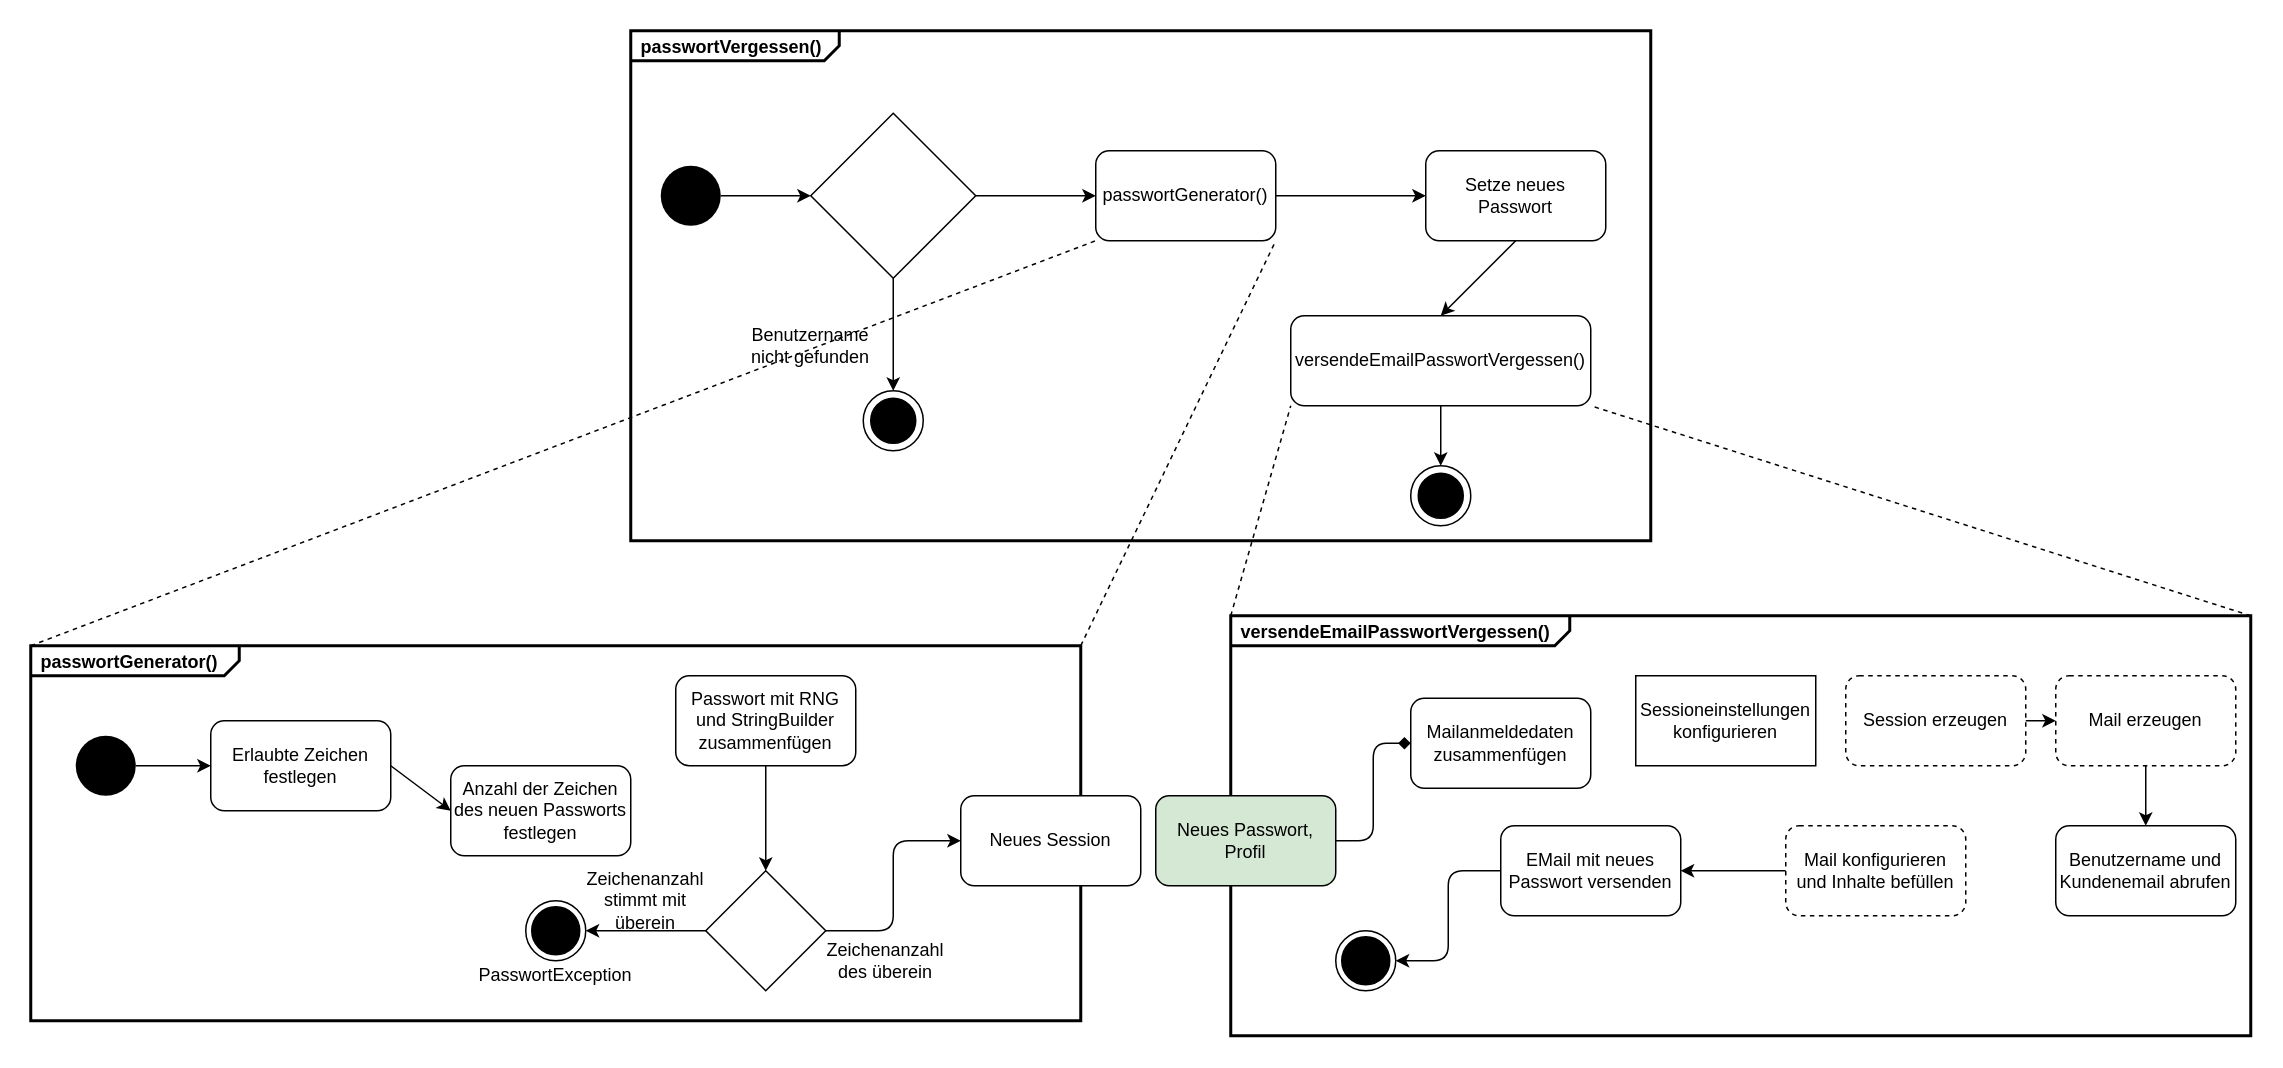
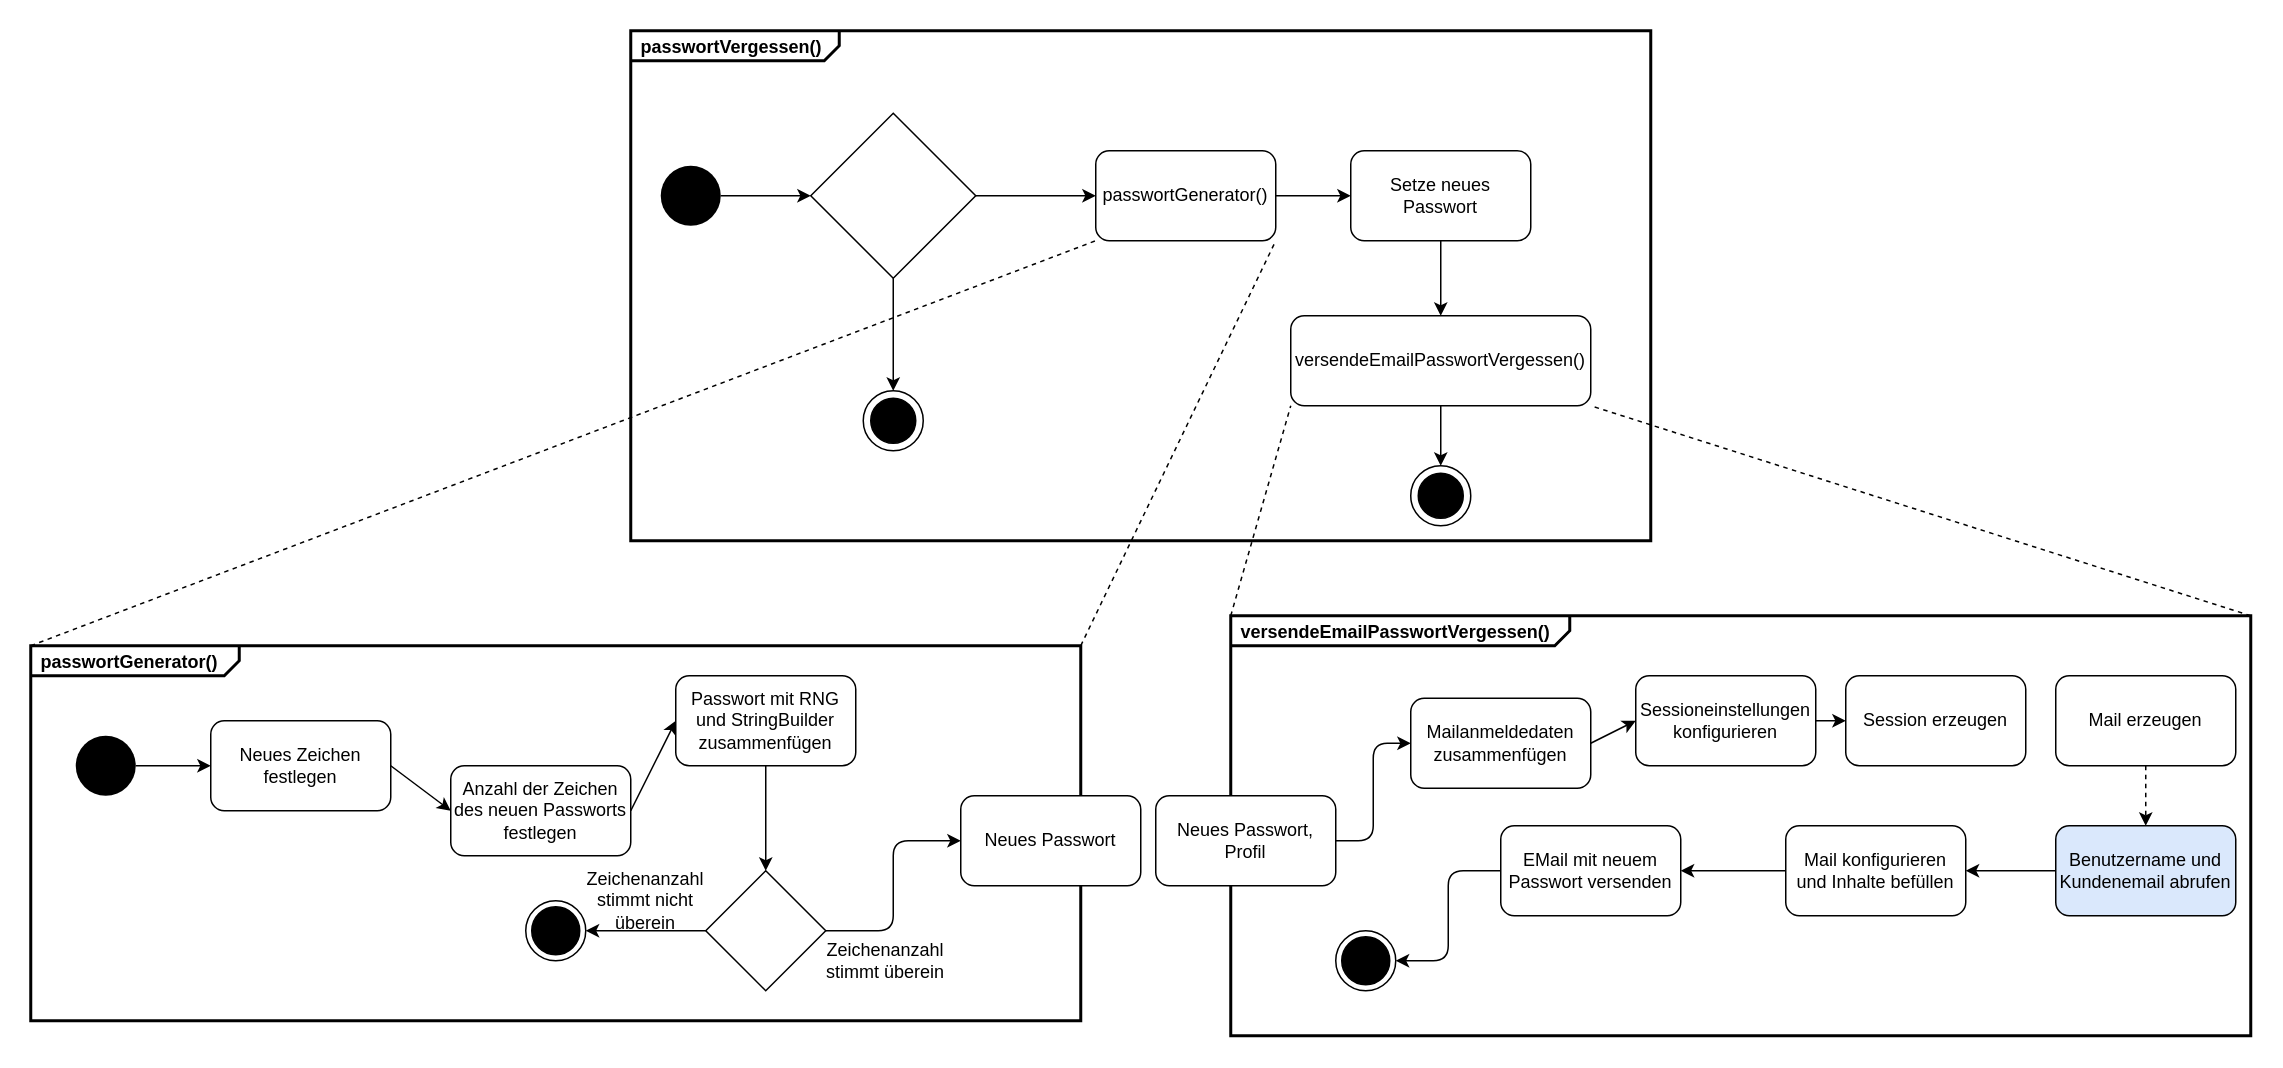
- <mxCell id="10" value="Setze neues Passwort" style="rounded=1;whiteSpace=wrap;html=1;" vertex="1" parent="1"><mxGeometry x="950" y="100" width="120" height="60" as="geometry" /></mxCell>
+ <mxCell id="10" value="Setze neues Passwort" style="rounded=1;whiteSpace=wrap;html=1;" vertex="1" parent="1"><mxGeometry x="900" y="100" width="120" height="60" as="geometry" /></mxCell>
- <mxCell id="7" value="Benutzername nicht gefunden" style="text;html=1;strokeColor=none;fillColor=none;align=center;verticalAlign=middle;whiteSpace=wrap;rounded=0;" vertex="1" parent="1"><mxGeometry x="490" y="220" width="100" height="20" as="geometry" /></mxCell>
- <mxCell id="42" value="Sessioneinstellungen konfigurieren" style="whiteSpace=wrap;html=1;rounded=0;" vertex="1" parent="1"><mxGeometry x="1090" y="450" width="120" height="60" as="geometry" /></mxCell>
+ <mxCell id="42" value="Sessioneinstellungen konfigurieren" style="rounded=1;whiteSpace=wrap;html=1;" vertex="1" parent="1"><mxGeometry x="1090" y="450" width="120" height="60" as="geometry" /></mxCell>
+ <mxCell id="49" value="" style="endArrow=classic;html=1;exitX=1;exitY=0.5;exitDx=0;exitDy=0;entryX=0;entryY=0.5;entryDx=0;entryDy=0;" edge="1" parent="1" source="42" target="45"><mxGeometry width="50" height="50" relative="1" as="geometry"><mxPoint x="1070" y="490" as="sourcePoint" /><mxPoint x="1100" y="490" as="targetPoint" /></mxGeometry></mxCell>
- <mxCell id="45" value="Session erzeugen" style="rounded=1;whiteSpace=wrap;html=1;dashed=1;" vertex="1" parent="1"><mxGeometry x="1230" y="450" width="120" height="60" as="geometry" /></mxCell>
+ <mxCell id="45" value="Session erzeugen" style="rounded=1;whiteSpace=wrap;html=1;" vertex="1" parent="1"><mxGeometry x="1230" y="450" width="120" height="60" as="geometry" /></mxCell>
- <mxCell id="50" value="" style="endArrow=classic;html=1;exitX=1;exitY=0.5;exitDx=0;exitDy=0;entryX=0;entryY=0.5;entryDx=0;entryDy=0;" edge="1" parent="1" source="45" target="43"><mxGeometry width="50" height="50" relative="1" as="geometry"><mxPoint x="1080" y="500" as="sourcePoint" /><mxPoint x="1110" y="500" as="targetPoint" /></mxGeometry></mxCell>
- <mxCell id="43" value="Mail erzeugen" style="rounded=1;whiteSpace=wrap;html=1;dashed=1;" vertex="1" parent="1"><mxGeometry x="1370" y="450" width="120" height="60" as="geometry" /></mxCell>
+ <mxCell id="43" value="Mail erzeugen" style="rounded=1;whiteSpace=wrap;html=1;" vertex="1" parent="1"><mxGeometry x="1370" y="450" width="120" height="60" as="geometry" /></mxCell>
+ <mxCell id="48" value="" style="endArrow=classic;html=1;exitX=1;exitY=0.5;exitDx=0;exitDy=0;entryX=0;entryY=0.5;entryDx=0;entryDy=0;" edge="1" parent="1" source="39" target="42"><mxGeometry width="50" height="50" relative="1" as="geometry"><mxPoint x="1070" y="560" as="sourcePoint" /><mxPoint x="1120" y="510" as="targetPoint" /></mxGeometry></mxCell>
- <mxCell id="41" value="" style="endArrow=diamond;html=1;entryX=0;entryY=0.5;entryDx=0;entryDy=0;exitX=1;exitY=0.5;exitDx=0;exitDy=0;edgeStyle=orthogonalEdgeStyle;" edge="1" parent="1" source="40" target="39"><mxGeometry width="50" height="50" relative="1" as="geometry"><mxPoint x="880" y="590" as="sourcePoint" /><mxPoint x="970" y="530" as="targetPoint" /></mxGeometry></mxCell>
+ <mxCell id="41" value="" style="endArrow=classic;html=1;entryX=0;entryY=0.5;entryDx=0;entryDy=0;exitX=1;exitY=0.5;exitDx=0;exitDy=0;edgeStyle=orthogonalEdgeStyle;" edge="1" parent="1" source="40" target="39"><mxGeometry width="50" height="50" relative="1" as="geometry"><mxPoint x="880" y="590" as="sourcePoint" /><mxPoint x="970" y="530" as="targetPoint" /></mxGeometry></mxCell>
- <mxCell id="24" value="Erlaubte Zeichen festlegen" style="rounded=1;whiteSpace=wrap;html=1;" vertex="1" parent="1"><mxGeometry x="140" y="480" width="120" height="60" as="geometry" /></mxCell>
+ <mxCell id="24" value="Neues Zeichen festlegen" style="rounded=1;whiteSpace=wrap;html=1;" vertex="1" parent="1"><mxGeometry x="140" y="480" width="120" height="60" as="geometry" /></mxCell>
+ <mxCell id="33" value="" style="endArrow=classic;html=1;exitX=1;exitY=0.5;exitDx=0;exitDy=0;entryX=0;entryY=0.5;entryDx=0;entryDy=0;" edge="1" parent="1" source="25" target="26"><mxGeometry width="50" height="50" relative="1" as="geometry"><mxPoint x="210" y="640" as="sourcePoint" /><mxPoint x="260" y="590" as="targetPoint" /></mxGeometry></mxCell>
- <mxCell id="51" value="" style="endArrow=classic;html=1;exitX=0.5;exitY=1;exitDx=0;exitDy=0;entryX=0.5;entryY=0;entryDx=0;entryDy=0;" edge="1" parent="1" source="43" target="47"><mxGeometry width="50" height="50" relative="1" as="geometry"><mxPoint x="1360" y="490" as="sourcePoint" /><mxPoint x="1380" y="490" as="targetPoint" /></mxGeometry></mxCell>
+ <mxCell id="51" value="" style="endArrow=classic;html=1;exitX=0.5;exitY=1;exitDx=0;exitDy=0;entryX=0.5;entryY=0;entryDx=0;entryDy=0;dashed=1;" edge="1" parent="1" source="43" target="47"><mxGeometry width="50" height="50" relative="1" as="geometry"><mxPoint x="1360" y="490" as="sourcePoint" /><mxPoint x="1380" y="490" as="targetPoint" /></mxGeometry></mxCell>
- <mxCell id="28" value="Neues Session" style="rounded=1;whiteSpace=wrap;html=1;" vertex="1" parent="1"><mxGeometry x="640" y="530" width="120" height="60" as="geometry" /></mxCell>
+ <mxCell id="28" value="Neues Passwort" style="rounded=1;whiteSpace=wrap;html=1;" vertex="1" parent="1"><mxGeometry x="640" y="530" width="120" height="60" as="geometry" /></mxCell>
- <mxCell id="40" value="Neues Passwort,&lt;br&gt;Profil" style="rounded=1;whiteSpace=wrap;html=1;fillColor=#d5e8d4;" vertex="1" parent="1"><mxGeometry x="770" y="530" width="120" height="60" as="geometry" /></mxCell>
+ <mxCell id="40" value="Neues Passwort,&lt;br&gt;Profil" style="rounded=1;whiteSpace=wrap;html=1;" vertex="1" parent="1"><mxGeometry x="770" y="530" width="120" height="60" as="geometry" /></mxCell>
- <mxCell id="46" value="EMail mit neues Passwort versenden" style="rounded=1;whiteSpace=wrap;html=1;" vertex="1" parent="1"><mxGeometry x="1000" y="550" width="120" height="60" as="geometry" /></mxCell>
+ <mxCell id="46" value="EMail mit neuem Passwort versenden" style="rounded=1;whiteSpace=wrap;html=1;" vertex="1" parent="1"><mxGeometry x="1000" y="550" width="120" height="60" as="geometry" /></mxCell>
- <mxCell id="44" value="Mail konfigurieren und Inhalte befüllen" style="rounded=1;whiteSpace=wrap;html=1;dashed=1;" vertex="1" parent="1"><mxGeometry x="1190" y="550" width="120" height="60" as="geometry" /></mxCell>
+ <mxCell id="44" value="Mail konfigurieren und Inhalte befüllen" style="rounded=1;whiteSpace=wrap;html=1;" vertex="1" parent="1"><mxGeometry x="1190" y="550" width="120" height="60" as="geometry" /></mxCell>
+ <mxCell id="52" value="" style="endArrow=classic;html=1;exitX=0;exitY=0.5;exitDx=0;exitDy=0;entryX=1;entryY=0.5;entryDx=0;entryDy=0;" edge="1" parent="1" source="47" target="44"><mxGeometry width="50" height="50" relative="1" as="geometry"><mxPoint x="1440" y="520" as="sourcePoint" /><mxPoint x="1440" y="560" as="targetPoint" /></mxGeometry></mxCell>
- <mxCell id="47" value="Benutzername und Kundenemail abrufen" style="rounded=1;whiteSpace=wrap;html=1;" vertex="1" parent="1"><mxGeometry x="1370" y="550" width="120" height="60" as="geometry" /></mxCell>
+ <mxCell id="47" value="Benutzername und Kundenemail abrufen" style="rounded=1;whiteSpace=wrap;html=1;fillColor=#dae8fc;" vertex="1" parent="1"><mxGeometry x="1370" y="550" width="120" height="60" as="geometry" /></mxCell>
- <mxCell id="37" value="Zeichenanzahl stimmt mit überein" style="text;html=1;strokeColor=none;fillColor=none;align=center;verticalAlign=middle;whiteSpace=wrap;rounded=0;" vertex="1" parent="1"><mxGeometry x="380" y="590" width="100" height="20" as="geometry" /></mxCell>
+ <mxCell id="37" value="Zeichenanzahl stimmt nicht überein" style="text;html=1;strokeColor=none;fillColor=none;align=center;verticalAlign=middle;whiteSpace=wrap;rounded=0;" vertex="1" parent="1"><mxGeometry x="380" y="590" width="100" height="20" as="geometry" /></mxCell>
- <mxCell id="38" value="Zeichenanzahl des überein" style="text;html=1;strokeColor=none;fillColor=none;align=center;verticalAlign=middle;whiteSpace=wrap;rounded=0;" vertex="1" parent="1"><mxGeometry x="540" y="630" width="100" height="20" as="geometry" /></mxCell>
+ <mxCell id="38" value="Zeichenanzahl stimmt überein" style="text;html=1;strokeColor=none;fillColor=none;align=center;verticalAlign=middle;whiteSpace=wrap;rounded=0;" vertex="1" parent="1"><mxGeometry x="540" y="630" width="100" height="20" as="geometry" /></mxCell>
- <mxCell id="30" value="PasswortException" style="text;html=1;strokeColor=none;fillColor=none;align=center;verticalAlign=middle;whiteSpace=wrap;rounded=0;" vertex="1" parent="1"><mxGeometry x="350" y="640" width="40" height="20" as="geometry" /></mxCell>
